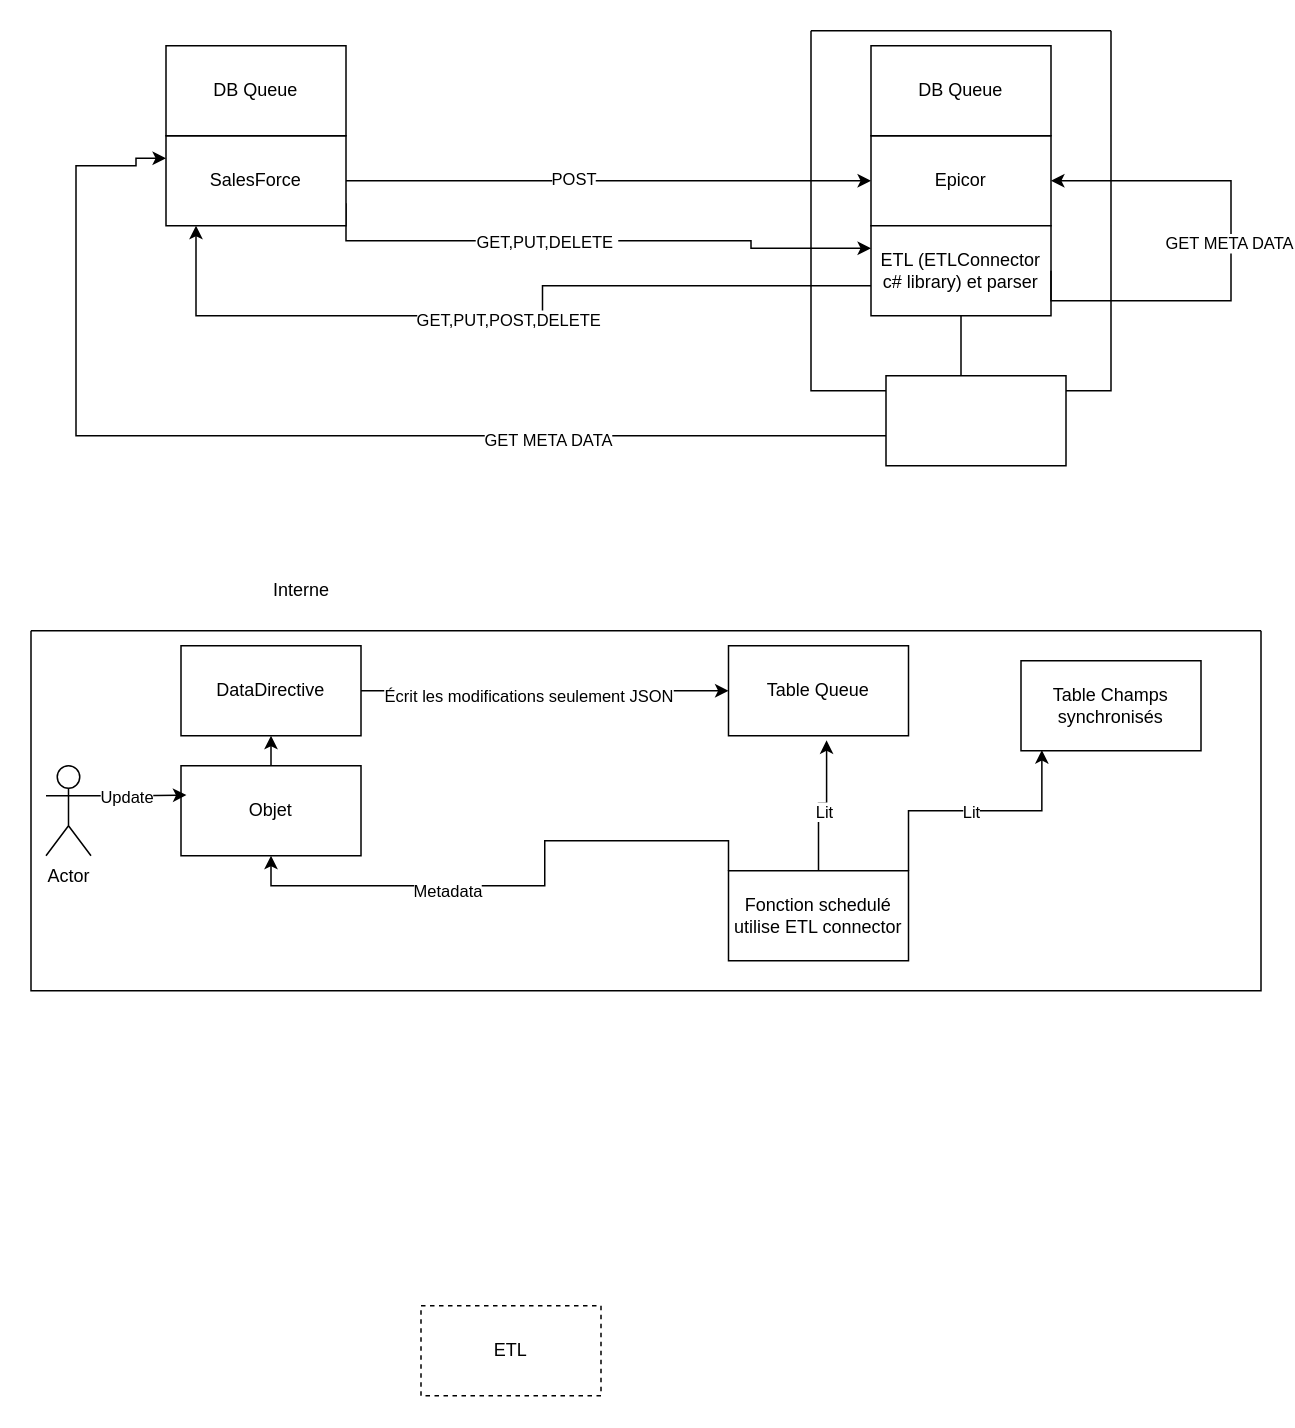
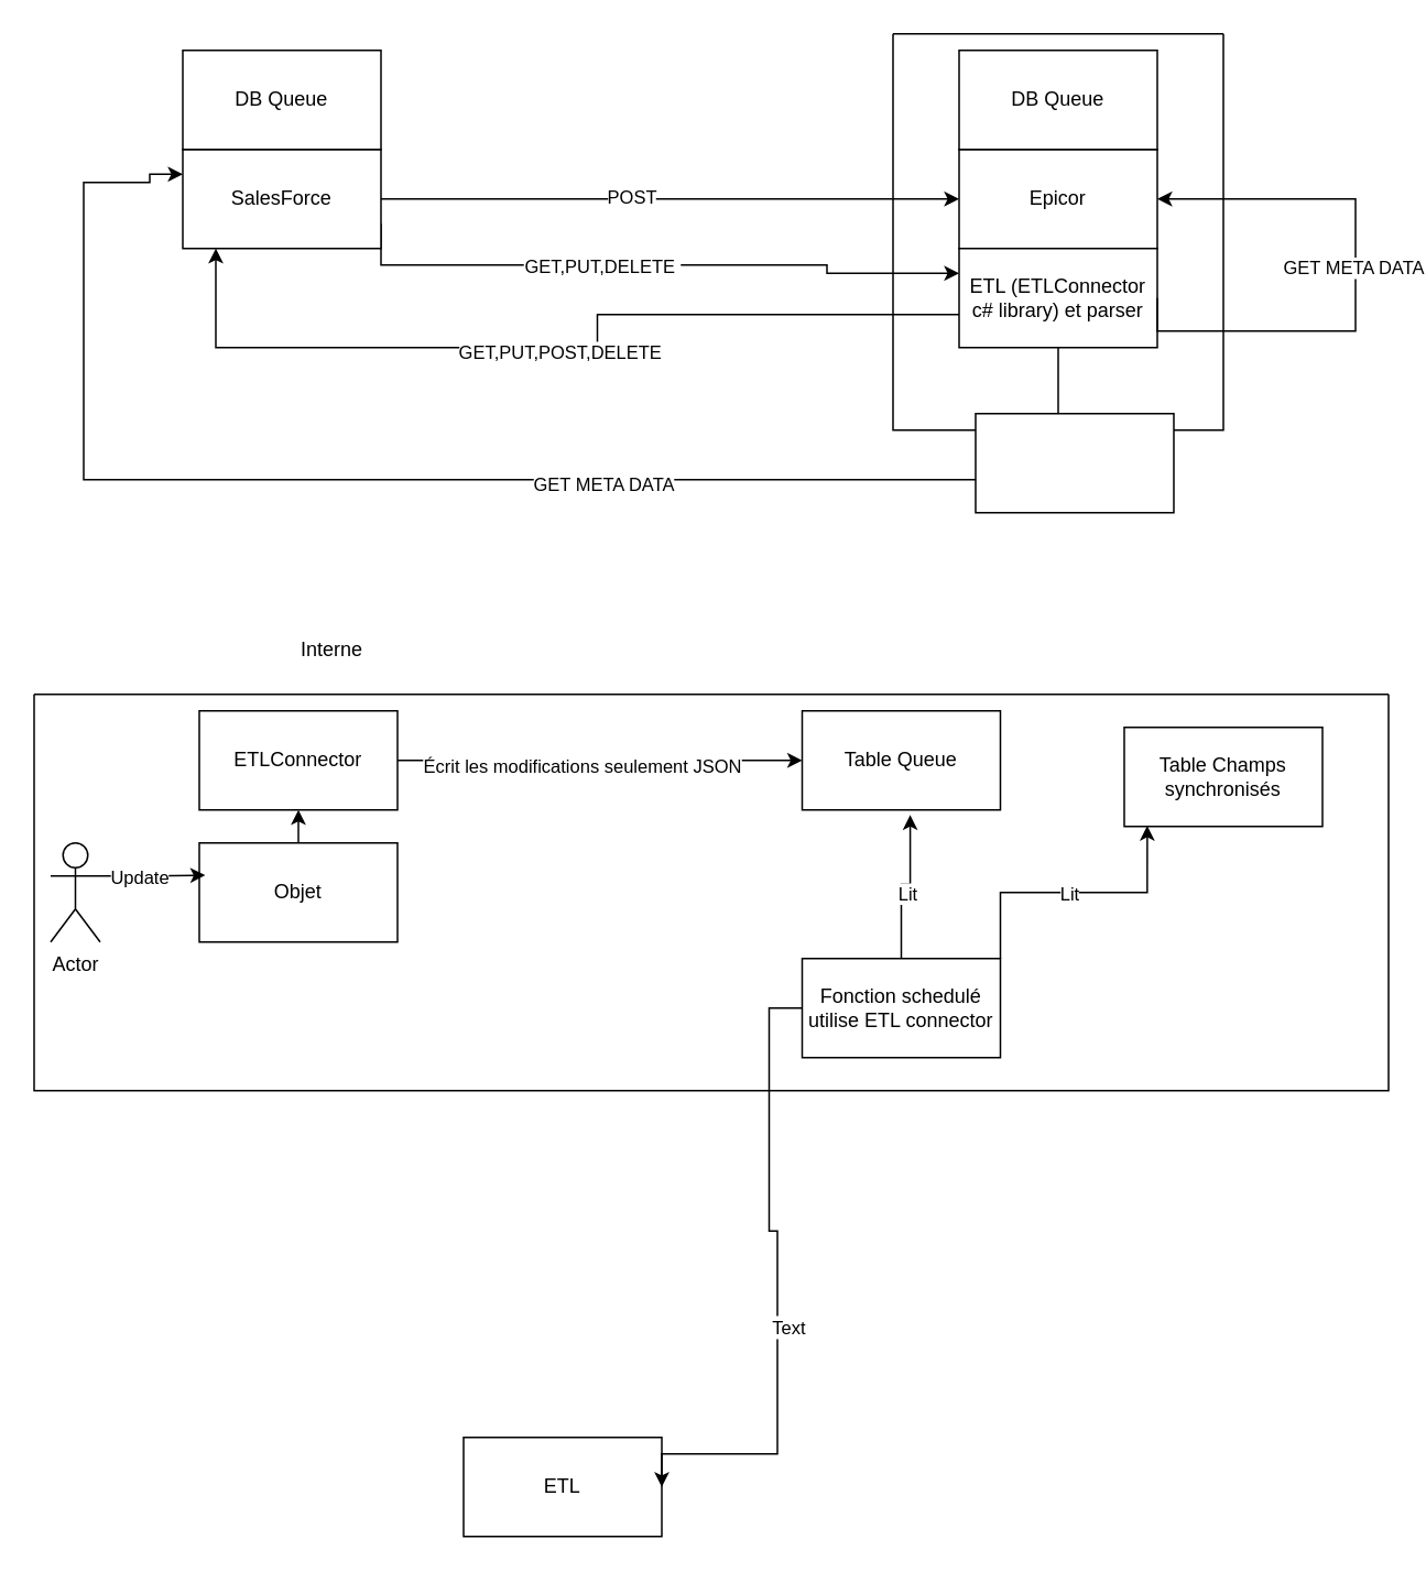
- <mxCell id="34" value="DataDirective" style="rounded=0;whiteSpace=wrap;html=1;" parent="1" vertex="1"><mxGeometry x="120" y="430" width="120" height="60" as="geometry" /></mxCell>
+ <mxCell id="34" value="ETLConnector" style="rounded=0;whiteSpace=wrap;html=1;" parent="1" vertex="1"><mxGeometry x="120" y="430" width="120" height="60" as="geometry" /></mxCell>
- <mxCell id="29" style="edgeStyle=orthogonalEdgeStyle;rounded=0;orthogonalLoop=1;jettySize=auto;html=1;exitX=0;exitY=0;exitDx=0;exitDy=0;entryX=0.5;entryY=1;entryDx=0;entryDy=0;" parent="1" source="31" target="22" edge="1"><mxGeometry relative="1" as="geometry" /></mxCell>
- <mxCell id="30" value="Metadata" style="edgeLabel;html=1;align=center;verticalAlign=middle;resizable=0;points=[];" parent="29" vertex="1" connectable="0"><mxGeometry x="0.269" y="3" relative="1" as="geometry"><mxPoint as="offset" /></mxGeometry></mxCell>
+ <mxCell id="26" style="edgeStyle=orthogonalEdgeStyle;rounded=0;orthogonalLoop=1;jettySize=auto;html=1;exitX=0;exitY=0.5;exitDx=0;exitDy=0;entryX=1;entryY=0.5;entryDx=0;entryDy=0;" parent="1" source="31" target="24" edge="1"><mxGeometry relative="1" as="geometry"><Array as="points"><mxPoint x="465" y="610" /><mxPoint x="465" y="745" /><mxPoint x="470" y="745" /><mxPoint x="470" y="880" /></Array></mxGeometry></mxCell>
+ <mxCell id="27" value="Lit" style="edgeLabel;html=1;align=center;verticalAlign=middle;resizable=0;points=[];" parent="26" vertex="1" connectable="0"><mxGeometry x="0.128" y="1" relative="1" as="geometry"><mxPoint as="offset" /></mxGeometry></mxCell>
+ <mxCell id="28" value="Text" style="edgeLabel;html=1;align=center;verticalAlign=middle;resizable=0;points=[];" parent="26" vertex="1" connectable="0"><mxGeometry x="0.133" y="6" relative="1" as="geometry"><mxPoint as="offset" /></mxGeometry></mxCell>
- <mxCell id="24" value="ETL" style="rounded=0;whiteSpace=wrap;html=1;dashed=1;" parent="1" vertex="1"><mxGeometry x="280" y="870" width="120" height="60" as="geometry" /></mxCell>
+ <mxCell id="24" value="ETL" style="rounded=0;whiteSpace=wrap;html=1;" parent="1" vertex="1"><mxGeometry x="280" y="870" width="120" height="60" as="geometry" /></mxCell>
